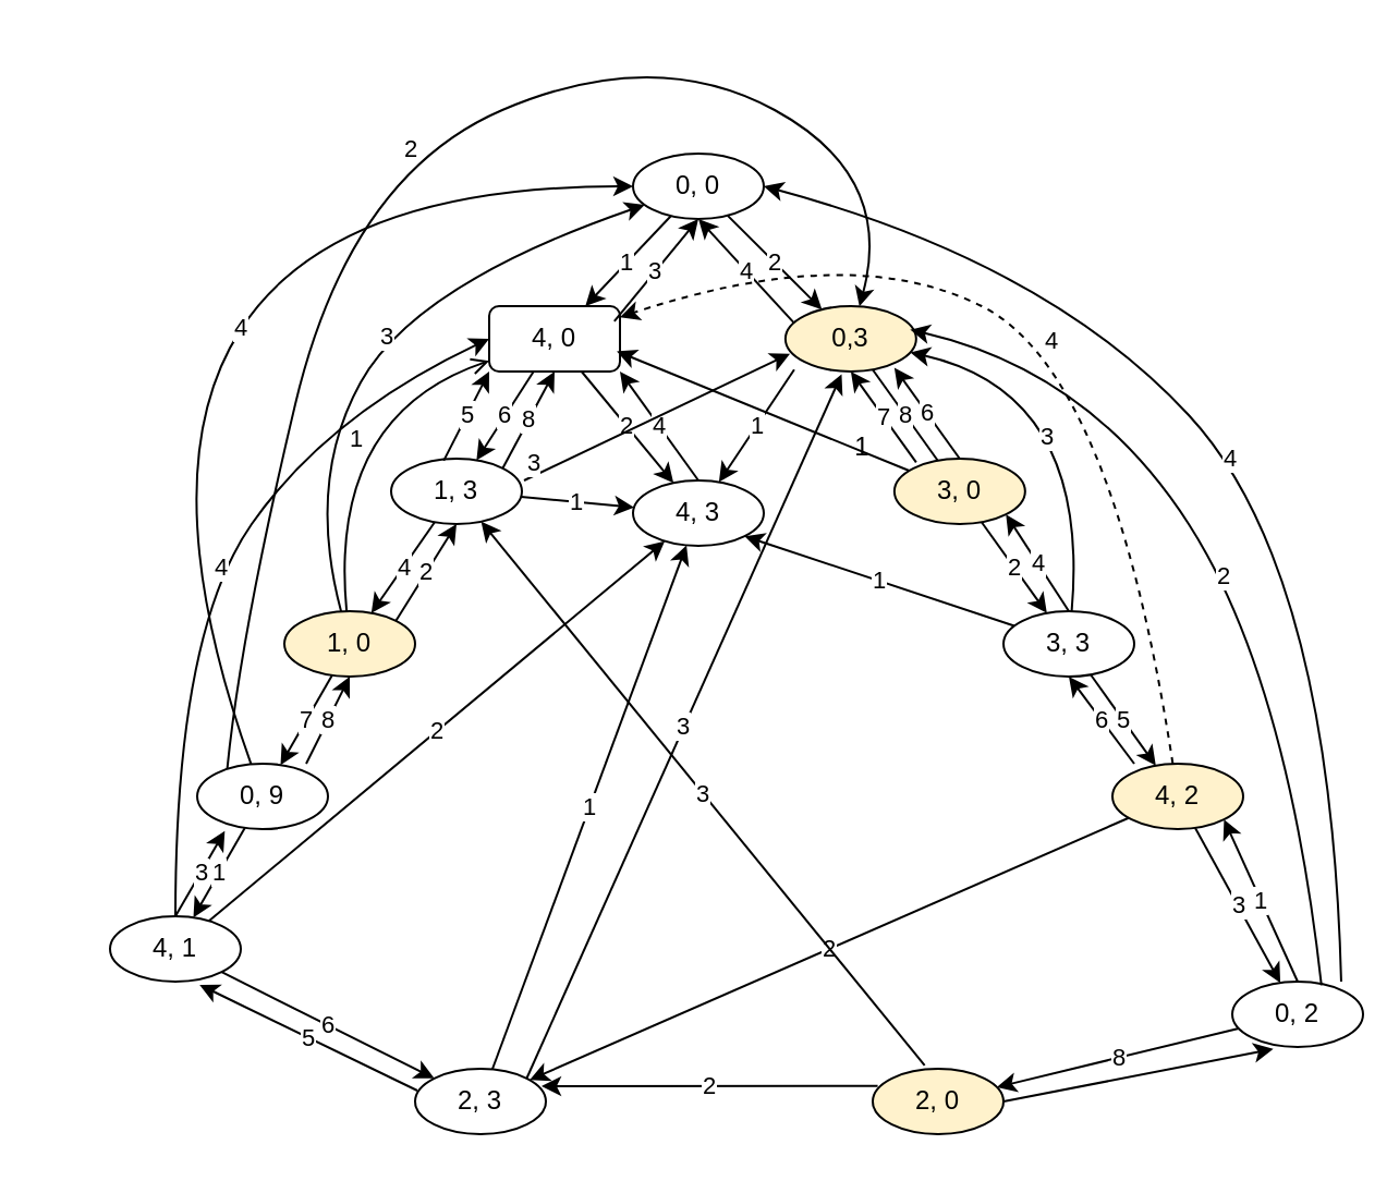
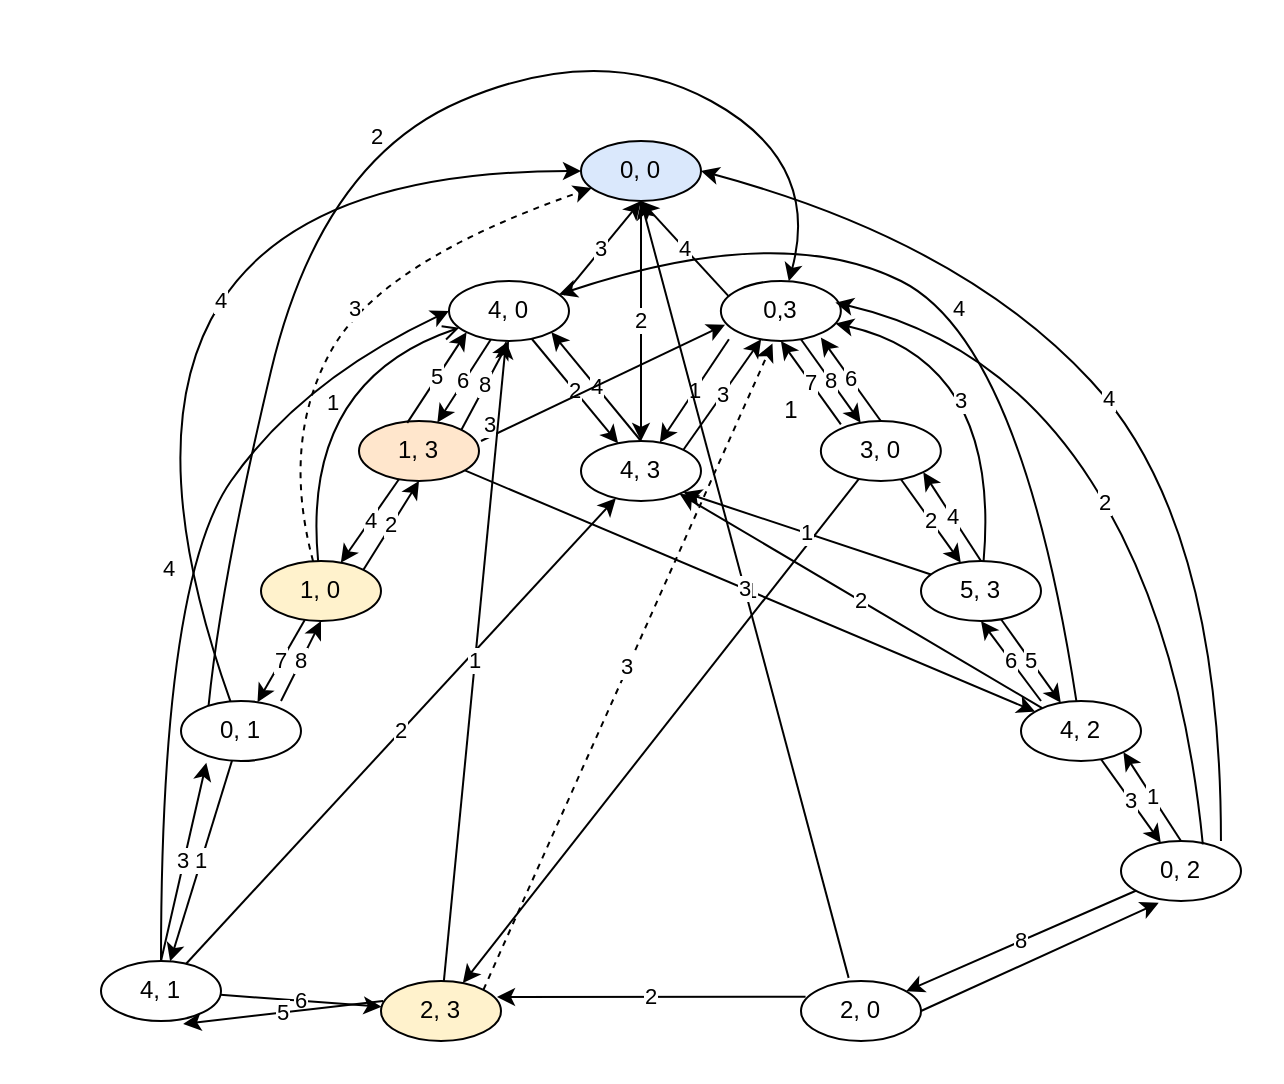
- <mxCell id="2" value="0, 0" style="ellipse;whiteSpace=wrap;html=1;" vertex="1" parent="1"><mxGeometry x="290" y="70" width="60" height="30" as="geometry" /></mxCell>
+ <mxCell id="2" value="0, 0" style="ellipse;whiteSpace=wrap;html=1;fillColor=#dae8fc;" vertex="1" parent="1"><mxGeometry x="290" y="70" width="60" height="30" as="geometry" /></mxCell>
- <mxCell id="7" value="2" style="endArrow=classic;html=1;rounded=0;" edge="1" parent="1" source="2" target="4"><mxGeometry width="50" height="50" relative="1" as="geometry"><mxPoint x="340" y="150" as="sourcePoint" /><mxPoint x="390" y="100" as="targetPoint" /></mxGeometry></mxCell>
+ <mxCell id="7" value="2" style="endArrow=classic;html=1;rounded=0;" edge="1" parent="1" source="2" target="5"><mxGeometry width="50" height="50" relative="1" as="geometry"><mxPoint x="340" y="150" as="sourcePoint" /><mxPoint x="390" y="100" as="targetPoint" /></mxGeometry></mxCell>
- <mxCell id="6" value="1" style="endArrow=classic;html=1;rounded=0;" edge="1" parent="1" source="2" target="3"><mxGeometry width="50" height="50" relative="1" as="geometry"><mxPoint x="270" y="250" as="sourcePoint" /><mxPoint x="320" y="200" as="targetPoint" /></mxGeometry></mxCell>
- <mxCell id="35" value="3" style="curved=1;endArrow=classic;html=1;rounded=0;" edge="1" parent="1" source="17" target="2"><mxGeometry width="50" height="50" relative="1" as="geometry"><mxPoint x="120" y="190" as="sourcePoint" /><mxPoint x="170" y="140" as="targetPoint" /><Array as="points"><mxPoint x="140" y="220" /><mxPoint x="190" y="130" /></Array></mxGeometry></mxCell>
+ <mxCell id="35" value="3" style="curved=1;endArrow=classic;html=1;rounded=0;dashed=1;" edge="1" parent="1" source="17" target="2"><mxGeometry width="50" height="50" relative="1" as="geometry"><mxPoint x="120" y="190" as="sourcePoint" /><mxPoint x="170" y="140" as="targetPoint" /><Array as="points"><mxPoint x="140" y="220" /><mxPoint x="190" y="130" /></Array></mxGeometry></mxCell>
- <mxCell id="49" value="4" style="curved=1;endArrow=classic;html=1;rounded=0;dashed=1;" edge="1" parent="1" source="39" target="3"><mxGeometry width="50" height="50" relative="1" as="geometry"><mxPoint x="590" y="300" as="sourcePoint" /><mxPoint x="640" y="250" as="targetPoint" /><Array as="points"><mxPoint x="510" y="170" /><mxPoint x="390" y="110" /></Array></mxGeometry></mxCell>
+ <mxCell id="49" value="4" style="curved=1;endArrow=classic;html=1;rounded=0;" edge="1" parent="1" source="39" target="3"><mxGeometry width="50" height="50" relative="1" as="geometry"><mxPoint x="590" y="300" as="sourcePoint" /><mxPoint x="640" y="250" as="targetPoint" /><Array as="points"><mxPoint x="510" y="170" /><mxPoint x="390" y="110" /></Array></mxGeometry></mxCell>
- <mxCell id="3" value="4, 0" style="whiteSpace=wrap;html=1;rounded=1;" vertex="1" parent="1"><mxGeometry x="224" y="140" width="60" height="30" as="geometry" /></mxCell>
+ <mxCell id="3" value="4, 0" style="ellipse;whiteSpace=wrap;html=1;" vertex="1" parent="1"><mxGeometry x="224" y="140" width="60" height="30" as="geometry" /></mxCell>
- <mxCell id="4" value="0,3" style="ellipse;whiteSpace=wrap;html=1;fillColor=#fff2cc;" vertex="1" parent="1"><mxGeometry x="359.93" y="140" width="60" height="30" as="geometry" /></mxCell>
+ <mxCell id="4" value="0,3" style="ellipse;whiteSpace=wrap;html=1;" vertex="1" parent="1"><mxGeometry x="359.93" y="140" width="60" height="30" as="geometry" /></mxCell>
+ <mxCell id="21" value="3" style="endArrow=classic;html=1;rounded=0;exitX=1;exitY=0;exitDx=0;exitDy=0;" edge="1" parent="1" source="5" target="4"><mxGeometry width="50" height="50" relative="1" as="geometry"><mxPoint x="280" y="260" as="sourcePoint" /><mxPoint x="330" y="210" as="targetPoint" /></mxGeometry></mxCell>
- <mxCell id="25" value="" style="endArrow=classic;html=1;rounded=0;entryX=0.976;entryY=0.691;entryDx=0;entryDy=0;entryPerimeter=0;" edge="1" parent="1" source="14" target="3"><mxGeometry width="50" height="50" relative="1" as="geometry"><mxPoint x="280" y="260" as="sourcePoint" /><mxPoint x="330" y="210" as="targetPoint" /></mxGeometry></mxCell>
+ <mxCell id="25" value="" style="endArrow=classic;html=1;rounded=0;" edge="1" parent="1" source="14" target="54"><mxGeometry width="50" height="50" relative="1" as="geometry"><mxPoint x="280" y="260" as="sourcePoint" /><mxPoint x="330" y="210" as="targetPoint" /></mxGeometry></mxCell>
- <mxCell id="15" value="8" style="endArrow=none;html=1;rounded=0;" edge="1" parent="1" source="4" target="14"><mxGeometry width="50" height="50" relative="1" as="geometry"><mxPoint x="299.93" y="260" as="sourcePoint" /><mxPoint x="349.93" y="210" as="targetPoint" /></mxGeometry></mxCell>
+ <mxCell id="15" value="8" style="endArrow=classic;html=1;rounded=0;" edge="1" parent="1" source="4" target="14"><mxGeometry width="50" height="50" relative="1" as="geometry"><mxPoint x="299.93" y="260" as="sourcePoint" /><mxPoint x="349.93" y="210" as="targetPoint" /></mxGeometry></mxCell>
- <mxCell id="10" value="1, 3" style="ellipse;whiteSpace=wrap;html=1;" vertex="1" parent="1"><mxGeometry x="179" y="210" width="60" height="30" as="geometry" /></mxCell>
+ <mxCell id="10" value="1, 3" style="ellipse;whiteSpace=wrap;html=1;fillColor=#ffe6cc;" vertex="1" parent="1"><mxGeometry x="179" y="210" width="60" height="30" as="geometry" /></mxCell>
- <mxCell id="14" value="3, 0" style="ellipse;whiteSpace=wrap;html=1;fillColor=#fff2cc;" vertex="1" parent="1"><mxGeometry x="409.93" y="210" width="60" height="30" as="geometry" /></mxCell>
+ <mxCell id="14" value="3, 0" style="ellipse;whiteSpace=wrap;html=1;" vertex="1" parent="1"><mxGeometry x="409.93" y="210" width="60" height="30" as="geometry" /></mxCell>
- <mxCell id="16" value="1" style="endArrow=classic;html=1;rounded=0;" edge="1" parent="1" source="10" target="5"><mxGeometry width="50" height="50" relative="1" as="geometry"><mxPoint x="264" y="260" as="sourcePoint" /><mxPoint x="314" y="210" as="targetPoint" /></mxGeometry></mxCell>
+ <mxCell id="16" value="1" style="endArrow=classic;html=1;rounded=0;" edge="1" parent="1" source="10" target="39"><mxGeometry width="50" height="50" relative="1" as="geometry"><mxPoint x="264" y="260" as="sourcePoint" /><mxPoint x="314" y="210" as="targetPoint" /></mxGeometry></mxCell>
- <mxCell id="27" value="3, 3" style="ellipse;whiteSpace=wrap;html=1;" vertex="1" parent="1"><mxGeometry x="460" y="280" width="60" height="30" as="geometry" /></mxCell>
+ <mxCell id="27" value="5, 3" style="ellipse;whiteSpace=wrap;html=1;" vertex="1" parent="1"><mxGeometry x="460" y="280" width="60" height="30" as="geometry" /></mxCell>
- <mxCell id="36" value="0, 9" style="ellipse;whiteSpace=wrap;html=1;" vertex="1" parent="1"><mxGeometry x="90" y="350" width="60" height="30" as="geometry" /></mxCell>
+ <mxCell id="36" value="0, 1" style="ellipse;whiteSpace=wrap;html=1;" vertex="1" parent="1"><mxGeometry x="90" y="350" width="60" height="30" as="geometry" /></mxCell>
- <mxCell id="39" value="4, 2" style="ellipse;whiteSpace=wrap;html=1;fillColor=#fff2cc;" vertex="1" parent="1"><mxGeometry x="510" y="350" width="60" height="30" as="geometry" /></mxCell>
+ <mxCell id="39" value="4, 2" style="ellipse;whiteSpace=wrap;html=1;" vertex="1" parent="1"><mxGeometry x="510" y="350" width="60" height="30" as="geometry" /></mxCell>
- <mxCell id="61" value="1" style="endArrow=classic;html=1;rounded=0;" edge="1" parent="1" source="54" target="5"><mxGeometry width="50" height="50" relative="1" as="geometry"><mxPoint x="250" y="420" as="sourcePoint" /><mxPoint x="300" y="370" as="targetPoint" /></mxGeometry></mxCell>
+ <mxCell id="61" value="1" style="endArrow=classic;html=1;rounded=0;" edge="1" parent="1" source="54" target="3"><mxGeometry width="50" height="50" relative="1" as="geometry"><mxPoint x="250" y="420" as="sourcePoint" /><mxPoint x="300" y="370" as="targetPoint" /></mxGeometry></mxCell>
- <mxCell id="62" value="3" style="endArrow=classic;html=1;rounded=0;entryX=0.43;entryY=1.04;entryDx=0;entryDy=0;entryPerimeter=0;exitX=1;exitY=0;exitDx=0;exitDy=0;" edge="1" parent="1" source="54" target="4"><mxGeometry width="50" height="50" relative="1" as="geometry"><mxPoint x="140" y="500" as="sourcePoint" /><mxPoint x="240" y="440" as="targetPoint" /></mxGeometry></mxCell>
+ <mxCell id="62" value="3" style="endArrow=classic;html=1;rounded=0;entryX=0.43;entryY=1.04;entryDx=0;entryDy=0;entryPerimeter=0;exitX=1;exitY=0;exitDx=0;exitDy=0;dashed=1;" edge="1" parent="1" source="54" target="4"><mxGeometry width="50" height="50" relative="1" as="geometry"><mxPoint x="140" y="500" as="sourcePoint" /><mxPoint x="240" y="440" as="targetPoint" /></mxGeometry></mxCell>
- <mxCell id="65" value="3" style="endArrow=classic;html=1;rounded=0;exitX=0.397;exitY=-0.052;exitDx=0;exitDy=0;exitPerimeter=0;" edge="1" parent="1" source="59" target="10"><mxGeometry width="50" height="50" relative="1" as="geometry"><mxPoint x="410" y="400" as="sourcePoint" /><mxPoint x="460" y="350" as="targetPoint" /></mxGeometry></mxCell>
+ <mxCell id="65" value="3" style="endArrow=classic;html=1;rounded=0;exitX=0.397;exitY=-0.052;exitDx=0;exitDy=0;exitPerimeter=0;entryX=0.5;entryY=1;entryDx=0;entryDy=0;" edge="1" parent="1" source="59" target="2"><mxGeometry width="50" height="50" relative="1" as="geometry"><mxPoint x="410" y="400" as="sourcePoint" /><mxPoint x="460" y="350" as="targetPoint" /></mxGeometry></mxCell>
- <mxCell id="46" value="2" style="endArrow=classic;html=1;rounded=0;" edge="1" parent="1" source="39" target="54"><mxGeometry width="50" height="50" relative="1" as="geometry"><mxPoint x="310" y="340" as="sourcePoint" /><mxPoint x="360" y="290" as="targetPoint" /></mxGeometry></mxCell>
+ <mxCell id="46" value="2" style="endArrow=classic;html=1;rounded=0;" edge="1" parent="1" source="39" target="5"><mxGeometry width="50" height="50" relative="1" as="geometry"><mxPoint x="310" y="340" as="sourcePoint" /><mxPoint x="360" y="290" as="targetPoint" /></mxGeometry></mxCell>
- <mxCell id="41" value="4, 1" style="ellipse;whiteSpace=wrap;html=1;" vertex="1" parent="1"><mxGeometry x="50" y="420" width="60" height="30" as="geometry" /></mxCell>
+ <mxCell id="41" value="4, 1" style="ellipse;whiteSpace=wrap;html=1;" vertex="1" parent="1"><mxGeometry x="50" y="480" width="60" height="30" as="geometry" /></mxCell>
- <mxCell id="47" value="0, 2" style="ellipse;whiteSpace=wrap;html=1;" vertex="1" parent="1"><mxGeometry x="565" y="450" width="60" height="30" as="geometry" /></mxCell>
+ <mxCell id="47" value="0, 2" style="ellipse;whiteSpace=wrap;html=1;" vertex="1" parent="1"><mxGeometry x="560" y="420" width="60" height="30" as="geometry" /></mxCell>
- <mxCell id="54" value="2, 3" style="ellipse;whiteSpace=wrap;html=1;" vertex="1" parent="1"><mxGeometry x="190" y="490" width="60" height="30" as="geometry" /></mxCell>
+ <mxCell id="54" value="2, 3" style="ellipse;whiteSpace=wrap;html=1;fillColor=#fff2cc;" vertex="1" parent="1"><mxGeometry x="190" y="490" width="60" height="30" as="geometry" /></mxCell>
- <mxCell id="59" value="2, 0" style="ellipse;whiteSpace=wrap;html=1;fillColor=#fff2cc;" vertex="1" parent="1"><mxGeometry x="400" y="490" width="60" height="30" as="geometry" /></mxCell>
+ <mxCell id="59" value="2, 0" style="ellipse;whiteSpace=wrap;html=1;" vertex="1" parent="1"><mxGeometry x="400" y="490" width="60" height="30" as="geometry" /></mxCell>
